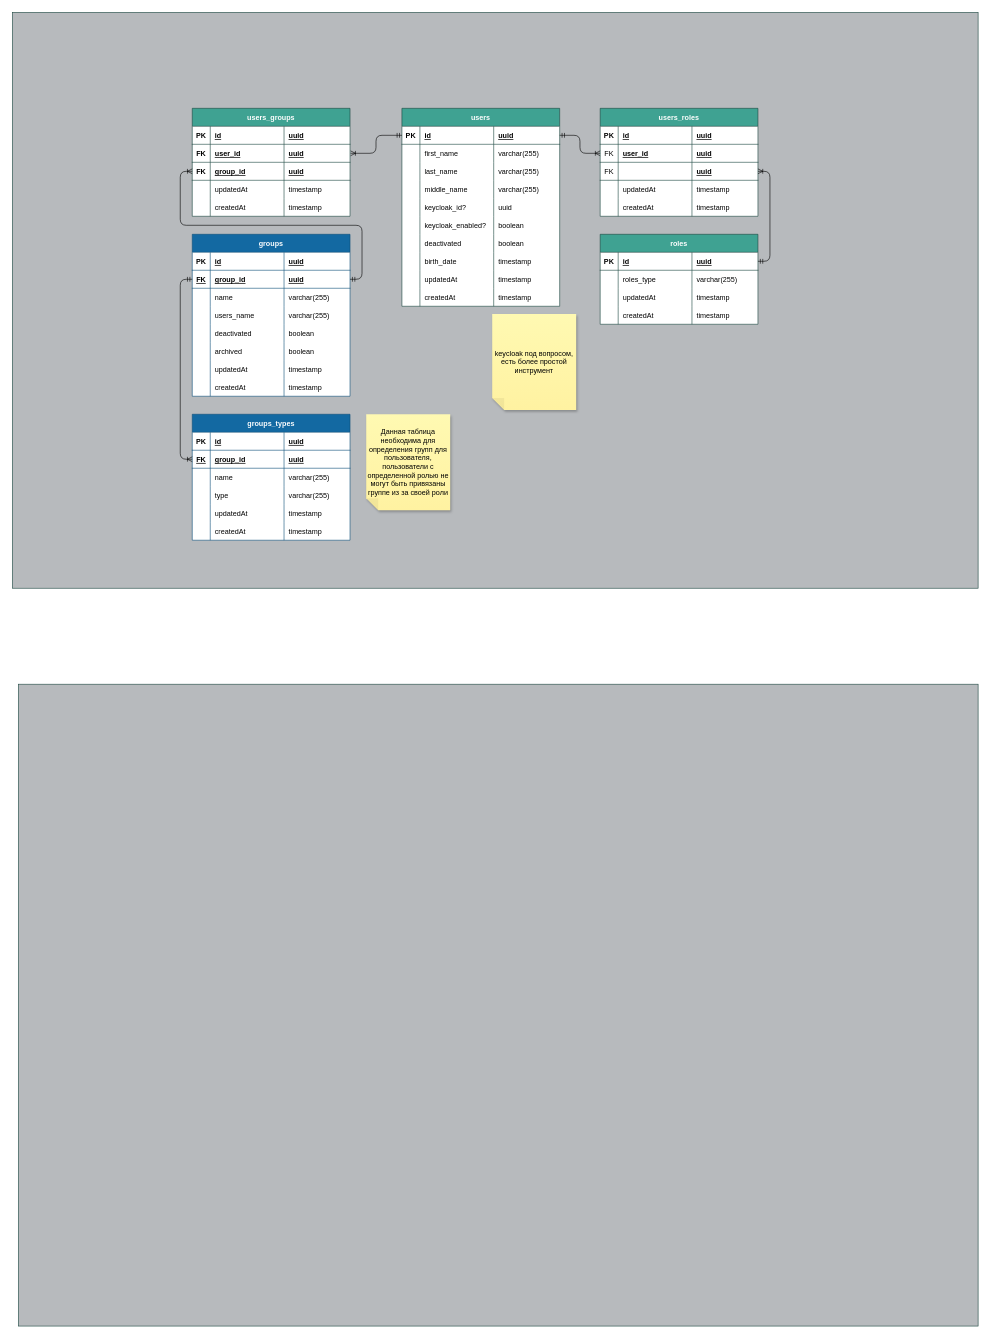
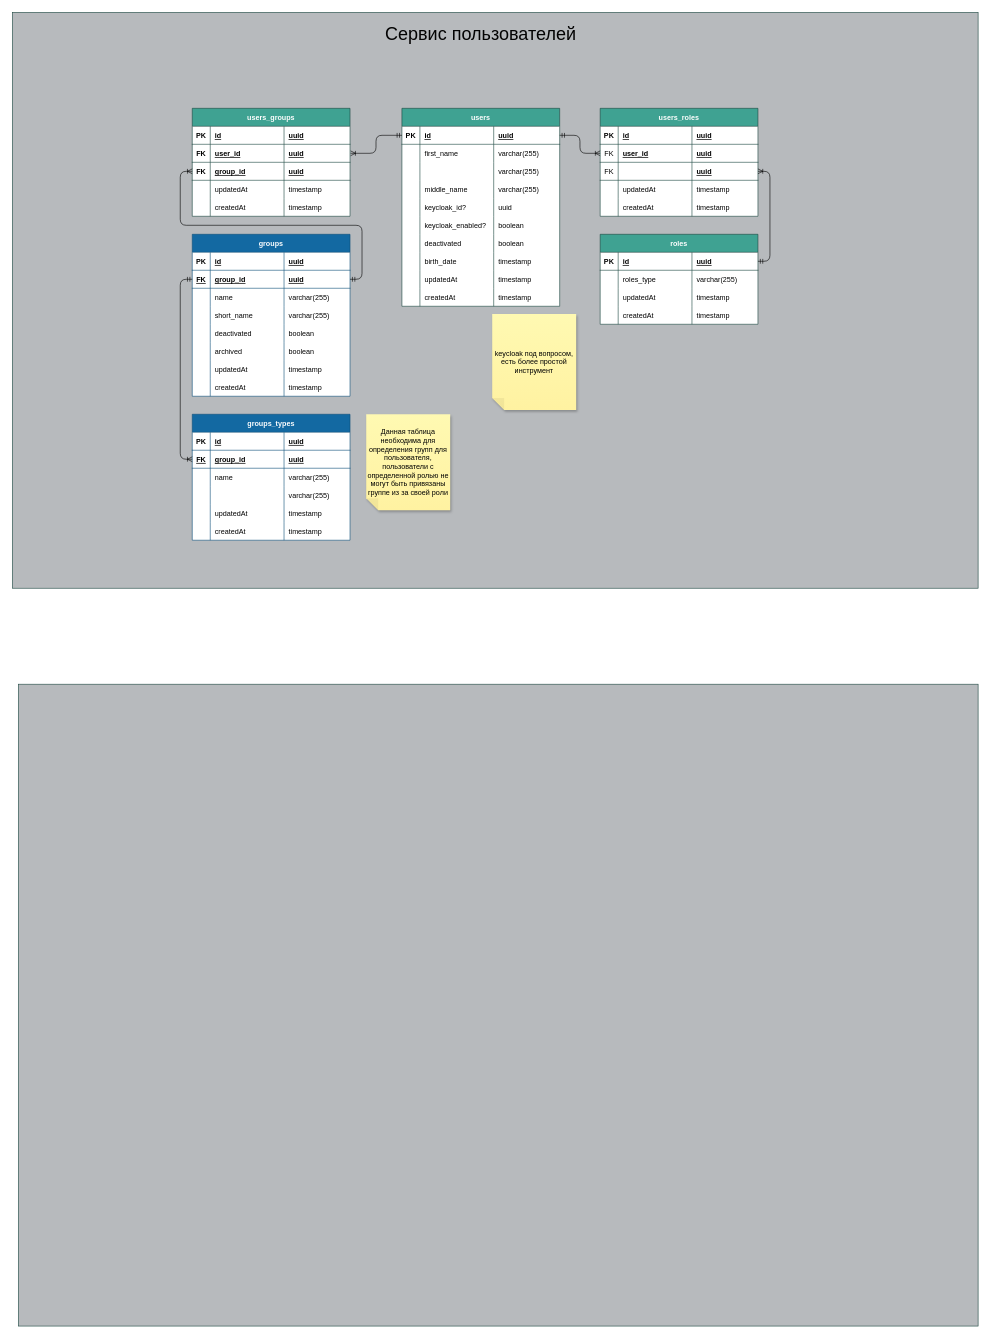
+ <mxCell id="44" value="Сервис пользователей" style="text;html=1;strokeColor=none;fillColor=none;align=center;verticalAlign=middle;whiteSpace=wrap;rounded=0;shadow=0;fontColor=#030303;strokeWidth=5;spacing=7;spacingTop=1;fontSize=30;" parent="1" vertex="1"><mxGeometry x="511" y="40" width="580" height="30" as="geometry" /></mxCell>
- <mxCell id="14" value="last_name" style="shape=partialRectangle;connectable=0;fillColor=none;top=0;left=0;bottom=0;right=0;align=left;spacingLeft=6;overflow=hidden;shadow=0;fontColor=#030303;strokeColor=#000000;" parent="12" vertex="1"><mxGeometry x="30" width="123" height="30" as="geometry"><mxRectangle width="123" height="30" as="alternateBounds" /></mxGeometry></mxCell>
- <mxCell id="121" value="users_name" style="shape=partialRectangle;connectable=0;fillColor=none;top=0;left=0;bottom=0;right=0;align=left;spacingLeft=6;overflow=hidden;shadow=0;fontColor=#030303;strokeColor=#000000;" parent="119" vertex="1"><mxGeometry x="30" width="123" height="30" as="geometry"><mxRectangle width="123" height="30" as="alternateBounds" /></mxGeometry></mxCell>
+ <mxCell id="121" value="short_name" style="shape=partialRectangle;connectable=0;fillColor=none;top=0;left=0;bottom=0;right=0;align=left;spacingLeft=6;overflow=hidden;shadow=0;fontColor=#030303;strokeColor=#000000;" parent="119" vertex="1"><mxGeometry x="30" width="123" height="30" as="geometry"><mxRectangle width="123" height="30" as="alternateBounds" /></mxGeometry></mxCell>
- <mxCell id="155" value="type" style="shape=partialRectangle;connectable=0;fillColor=none;top=0;left=0;bottom=0;right=0;align=left;spacingLeft=6;overflow=hidden;shadow=0;fontColor=#030303;strokeColor=#000000;" parent="153" vertex="1"><mxGeometry x="30" width="123" height="30" as="geometry"><mxRectangle width="123" height="30" as="alternateBounds" /></mxGeometry></mxCell>
